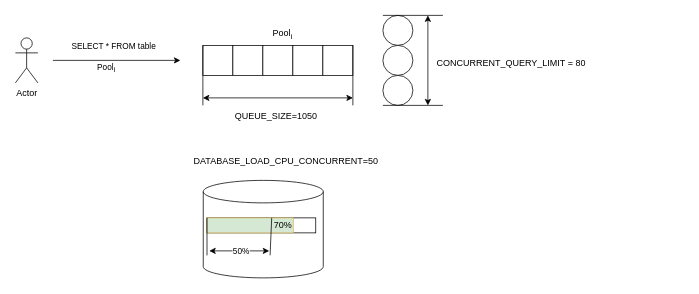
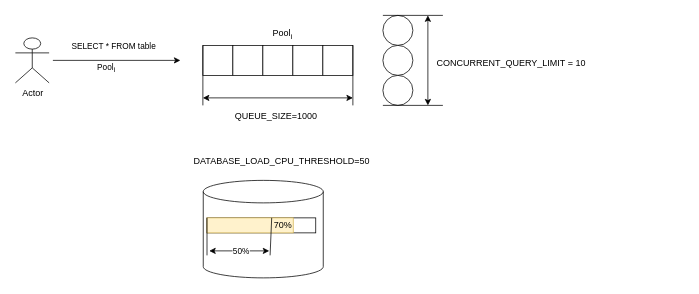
- <mxCell id="23" value="Actor" style="shape=umlActor;verticalLabelPosition=bottom;verticalAlign=top;html=1;outlineConnect=0;" parent="1" vertex="1"><mxGeometry x="20" y="50" width="30" height="60" as="geometry" /></mxCell>
+ <mxCell id="23" value="Actor" style="shape=umlActor;verticalLabelPosition=bottom;verticalAlign=top;html=1;outlineConnect=0;" parent="1" vertex="1"><mxGeometry x="20" y="50" width="45" height="60" as="geometry" /></mxCell>
- <mxCell id="11" value="CONCURRENT_QUERY_LIMIT = 80" style="text;whiteSpace=wrap;" parent="1" vertex="1"><mxGeometry x="580" y="70" width="330" height="20" as="geometry" /></mxCell>
+ <mxCell id="11" value="CONCURRENT_QUERY_LIMIT = 10" style="text;whiteSpace=wrap;" parent="1" vertex="1"><mxGeometry x="580" y="70" width="330" height="20" as="geometry" /></mxCell>
- <mxCell id="18" value="QUEUE_SIZE=1050" style="text;whiteSpace=wrap;" parent="1" vertex="1"><mxGeometry x="311" y="140" width="99" height="20" as="geometry" /></mxCell>
+ <mxCell id="18" value="QUEUE_SIZE=1000" style="text;whiteSpace=wrap;" parent="1" vertex="1"><mxGeometry x="311" y="140" width="99" height="20" as="geometry" /></mxCell>
- <mxCell id="22" value="DATABASE_LOAD_CPU_CONCURRENT=50" style="text;whiteSpace=wrap;" parent="1" vertex="1"><mxGeometry x="255.5" y="200" width="240" height="40" as="geometry" /></mxCell>
+ <mxCell id="22" value="DATABASE_LOAD_CPU_THRESHOLD=50" style="text;whiteSpace=wrap;" parent="1" vertex="1"><mxGeometry x="255.5" y="200" width="240" height="40" as="geometry" /></mxCell>
- <mxCell id="21" value="70%" style="rounded=0;whiteSpace=wrap;html=1;fillColor=#d5e8d4;strokeColor=#d6b656;align=right;" parent="1" vertex="1"><mxGeometry x="275.5" y="290" width="115" height="20" as="geometry" /></mxCell>
+ <mxCell id="21" value="70%" style="rounded=0;whiteSpace=wrap;html=1;fillColor=#fff2cc;strokeColor=#d6b656;align=right;" parent="1" vertex="1"><mxGeometry x="275.5" y="290" width="115" height="20" as="geometry" /></mxCell>
